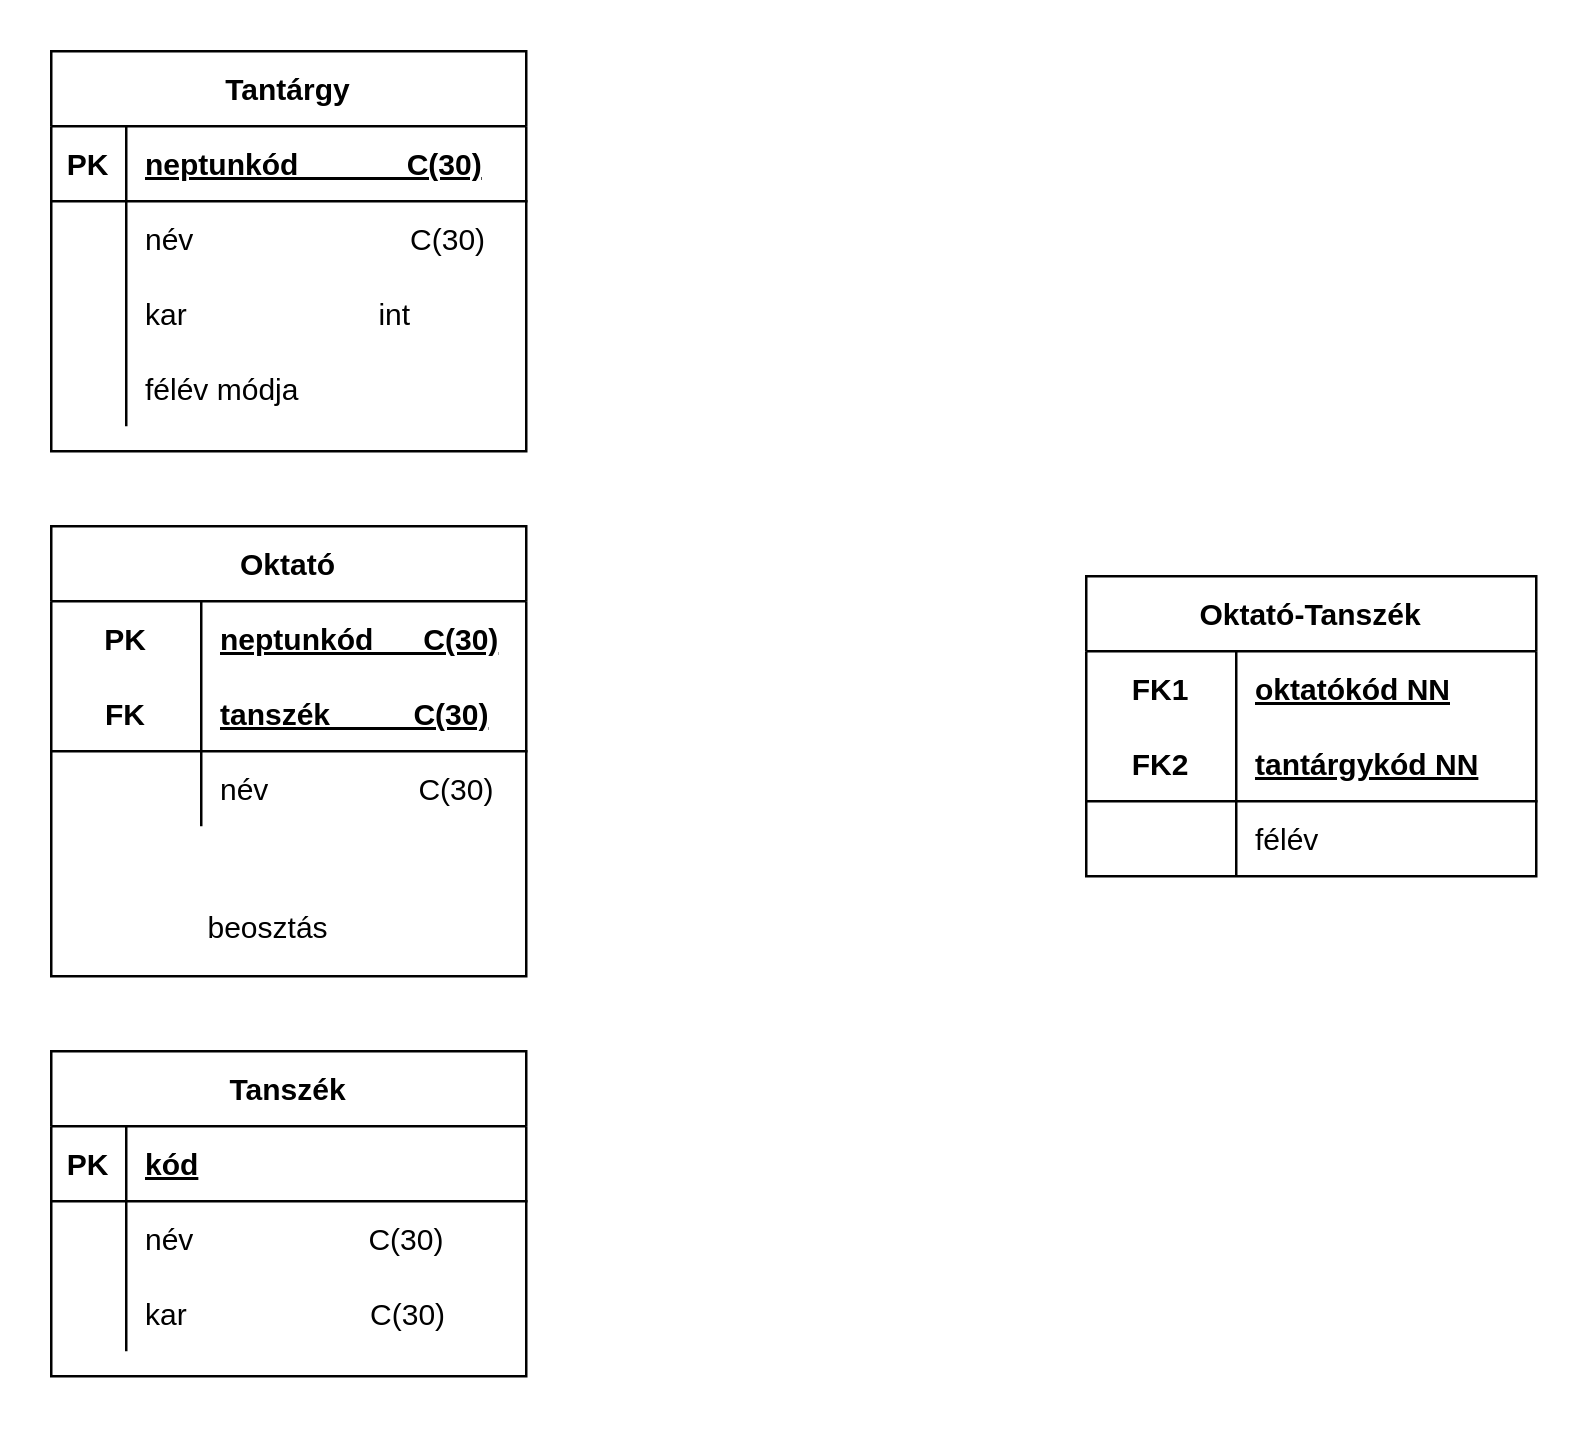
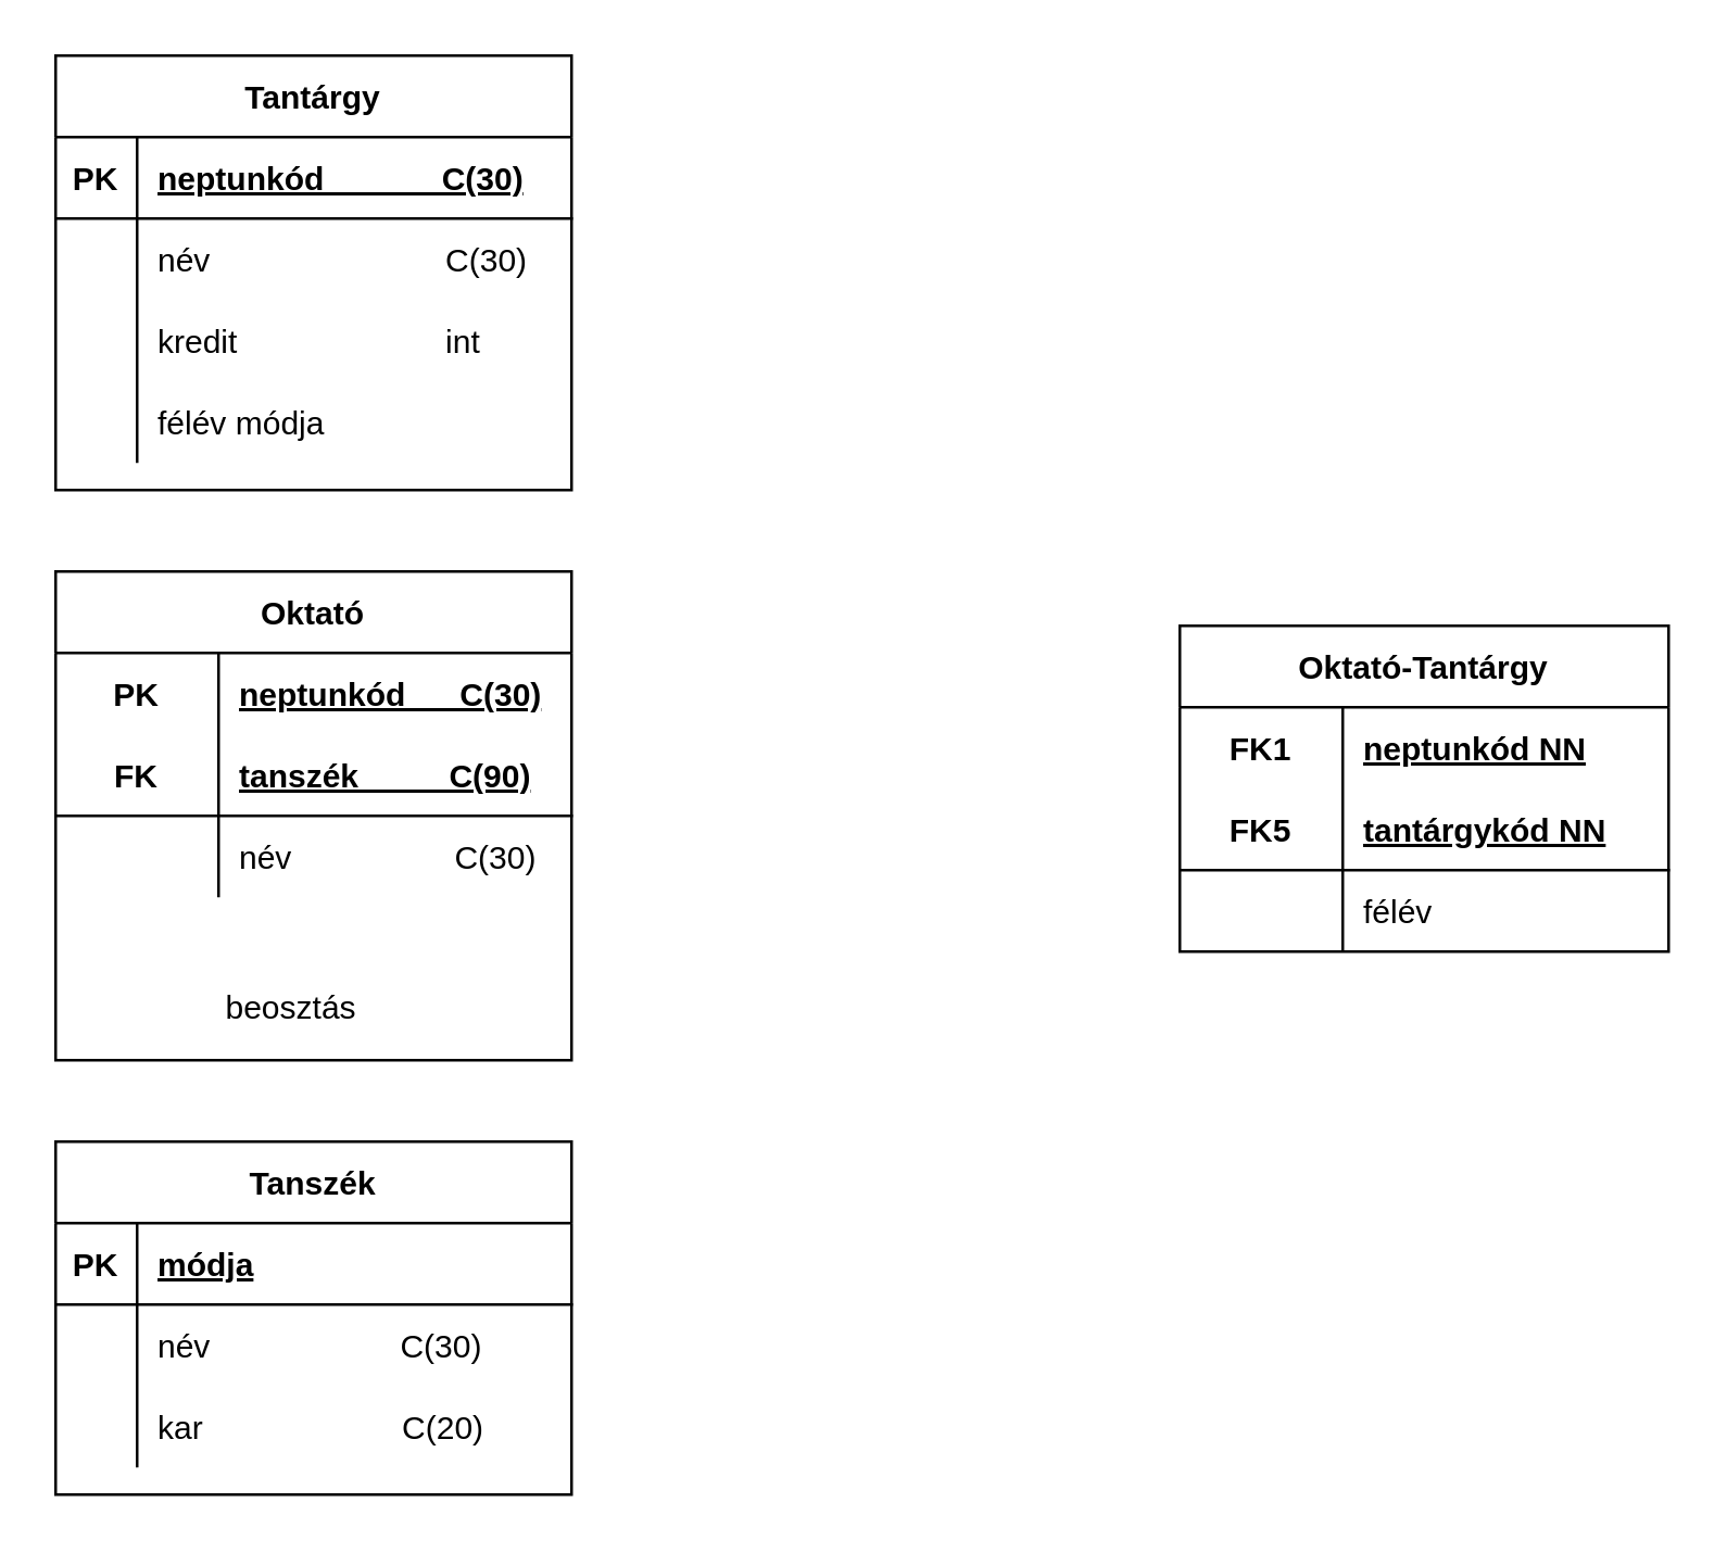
- <mxCell id="32" value="kar                       int" style="shape=partialRectangle;connectable=0;fillColor=none;top=0;left=0;bottom=0;right=0;align=left;spacingLeft=6;overflow=hidden;" vertex="1" parent="30"><mxGeometry x="30" width="160" height="30" as="geometry"><mxRectangle width="160" height="30" as="alternateBounds" /></mxGeometry></mxCell>
+ <mxCell id="32" value="kredit                       int" style="shape=partialRectangle;connectable=0;fillColor=none;top=0;left=0;bottom=0;right=0;align=left;spacingLeft=6;overflow=hidden;" vertex="1" parent="30"><mxGeometry x="30" width="160" height="30" as="geometry"><mxRectangle width="160" height="30" as="alternateBounds" /></mxGeometry></mxCell>
- <mxCell id="37" value="Oktató-Tanszék" style="shape=table;startSize=30;container=1;collapsible=1;childLayout=tableLayout;fixedRows=1;rowLines=0;fontStyle=1;align=center;resizeLast=1;" vertex="1" parent="1"><mxGeometry x="434" y="230" width="180" height="120" as="geometry" /></mxCell>
+ <mxCell id="37" value="Oktató-Tantárgy" style="shape=table;startSize=30;container=1;collapsible=1;childLayout=tableLayout;fixedRows=1;rowLines=0;fontStyle=1;align=center;resizeLast=1;" vertex="1" parent="1"><mxGeometry x="434" y="230" width="180" height="120" as="geometry" /></mxCell>
- <mxCell id="40" value="oktatókód NN" style="shape=partialRectangle;connectable=0;fillColor=none;top=0;left=0;bottom=0;right=0;align=left;spacingLeft=6;fontStyle=5;overflow=hidden;" vertex="1" parent="38"><mxGeometry x="60" width="120" height="30" as="geometry"><mxRectangle width="120" height="30" as="alternateBounds" /></mxGeometry></mxCell>
+ <mxCell id="40" value="neptunkód NN" style="shape=partialRectangle;connectable=0;fillColor=none;top=0;left=0;bottom=0;right=0;align=left;spacingLeft=6;fontStyle=5;overflow=hidden;" vertex="1" parent="38"><mxGeometry x="60" width="120" height="30" as="geometry"><mxRectangle width="120" height="30" as="alternateBounds" /></mxGeometry></mxCell>
- <mxCell id="18" value="tanszék          C(30)" style="shape=partialRectangle;connectable=0;fillColor=none;top=0;left=0;bottom=0;right=0;align=left;spacingLeft=6;fontStyle=5;overflow=hidden;" vertex="1" parent="16"><mxGeometry x="60" width="130" height="30" as="geometry"><mxRectangle width="130" height="30" as="alternateBounds" /></mxGeometry></mxCell>
+ <mxCell id="18" value="tanszék          C(90)" style="shape=partialRectangle;connectable=0;fillColor=none;top=0;left=0;bottom=0;right=0;align=left;spacingLeft=6;fontStyle=5;overflow=hidden;" vertex="1" parent="16"><mxGeometry x="60" width="130" height="30" as="geometry"><mxRectangle width="130" height="30" as="alternateBounds" /></mxGeometry></mxCell>
- <mxCell id="42" value="FK2" style="shape=partialRectangle;connectable=0;fillColor=none;top=0;left=0;bottom=0;right=0;fontStyle=1;overflow=hidden;" vertex="1" parent="41"><mxGeometry width="60" height="30" as="geometry"><mxRectangle width="60" height="30" as="alternateBounds" /></mxGeometry></mxCell>
+ <mxCell id="42" value="FK5" style="shape=partialRectangle;connectable=0;fillColor=none;top=0;left=0;bottom=0;right=0;fontStyle=1;overflow=hidden;" vertex="1" parent="41"><mxGeometry width="60" height="30" as="geometry"><mxRectangle width="60" height="30" as="alternateBounds" /></mxGeometry></mxCell>
- <mxCell id="5" value="kód" style="shape=partialRectangle;connectable=0;fillColor=none;top=0;left=0;bottom=0;right=0;align=left;spacingLeft=6;fontStyle=5;overflow=hidden;" vertex="1" parent="3"><mxGeometry x="30" width="160" height="30" as="geometry"><mxRectangle width="160" height="30" as="alternateBounds" /></mxGeometry></mxCell>
+ <mxCell id="5" value="módja" style="shape=partialRectangle;connectable=0;fillColor=none;top=0;left=0;bottom=0;right=0;align=left;spacingLeft=6;fontStyle=5;overflow=hidden;" vertex="1" parent="3"><mxGeometry x="30" width="160" height="30" as="geometry"><mxRectangle width="160" height="30" as="alternateBounds" /></mxGeometry></mxCell>
- <mxCell id="11" value="kar                      C(30)" style="shape=partialRectangle;connectable=0;fillColor=none;top=0;left=0;bottom=0;right=0;align=left;spacingLeft=6;overflow=hidden;" vertex="1" parent="9"><mxGeometry x="30" width="160" height="30" as="geometry"><mxRectangle width="160" height="30" as="alternateBounds" /></mxGeometry></mxCell>
+ <mxCell id="11" value="kar                      C(20)" style="shape=partialRectangle;connectable=0;fillColor=none;top=0;left=0;bottom=0;right=0;align=left;spacingLeft=6;overflow=hidden;" vertex="1" parent="9"><mxGeometry x="30" width="160" height="30" as="geometry"><mxRectangle width="160" height="30" as="alternateBounds" /></mxGeometry></mxCell>
